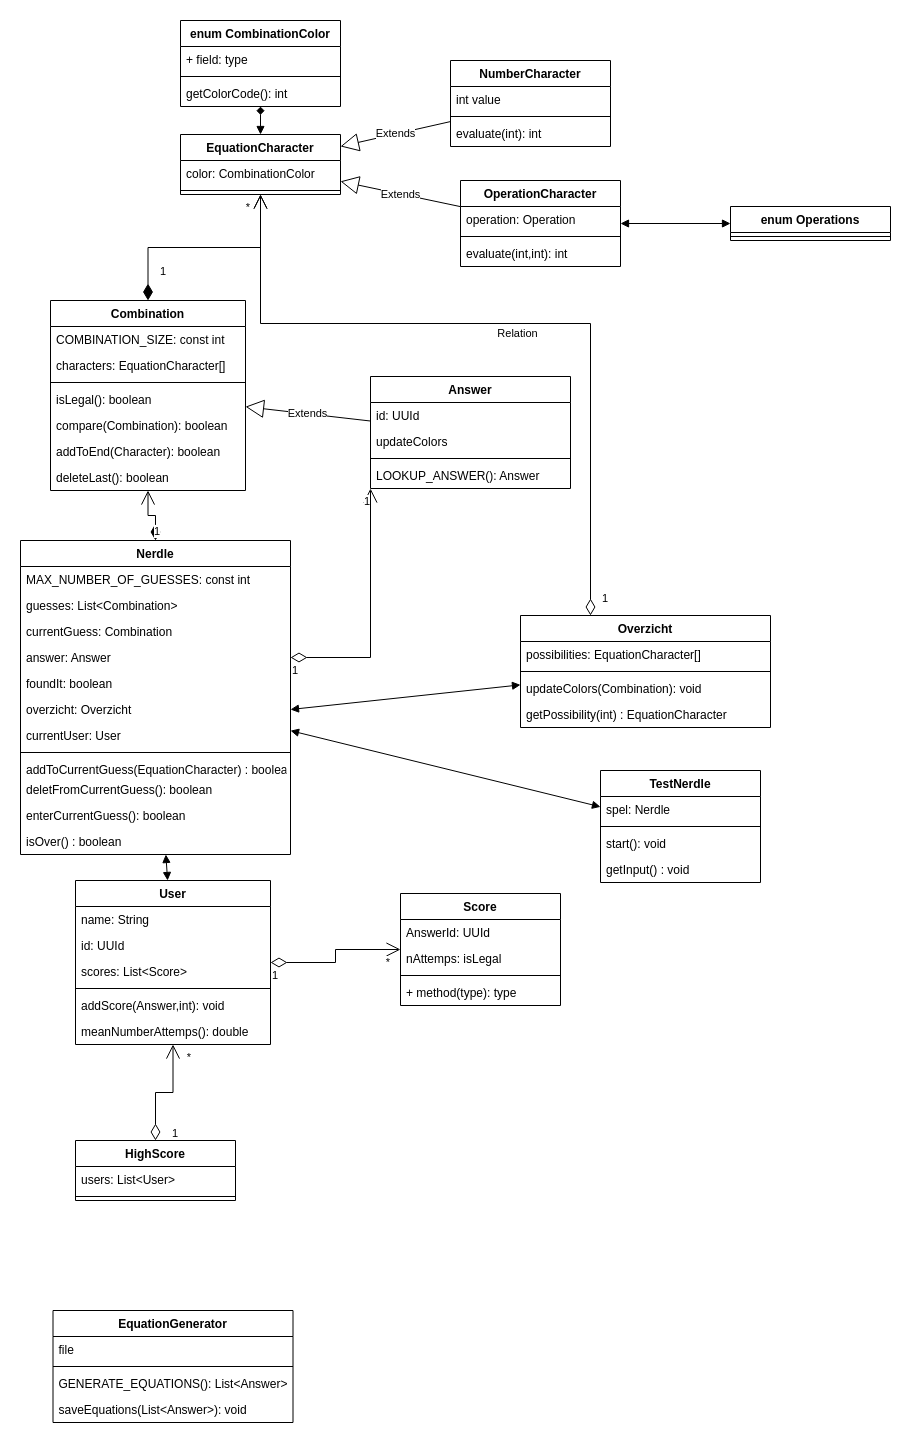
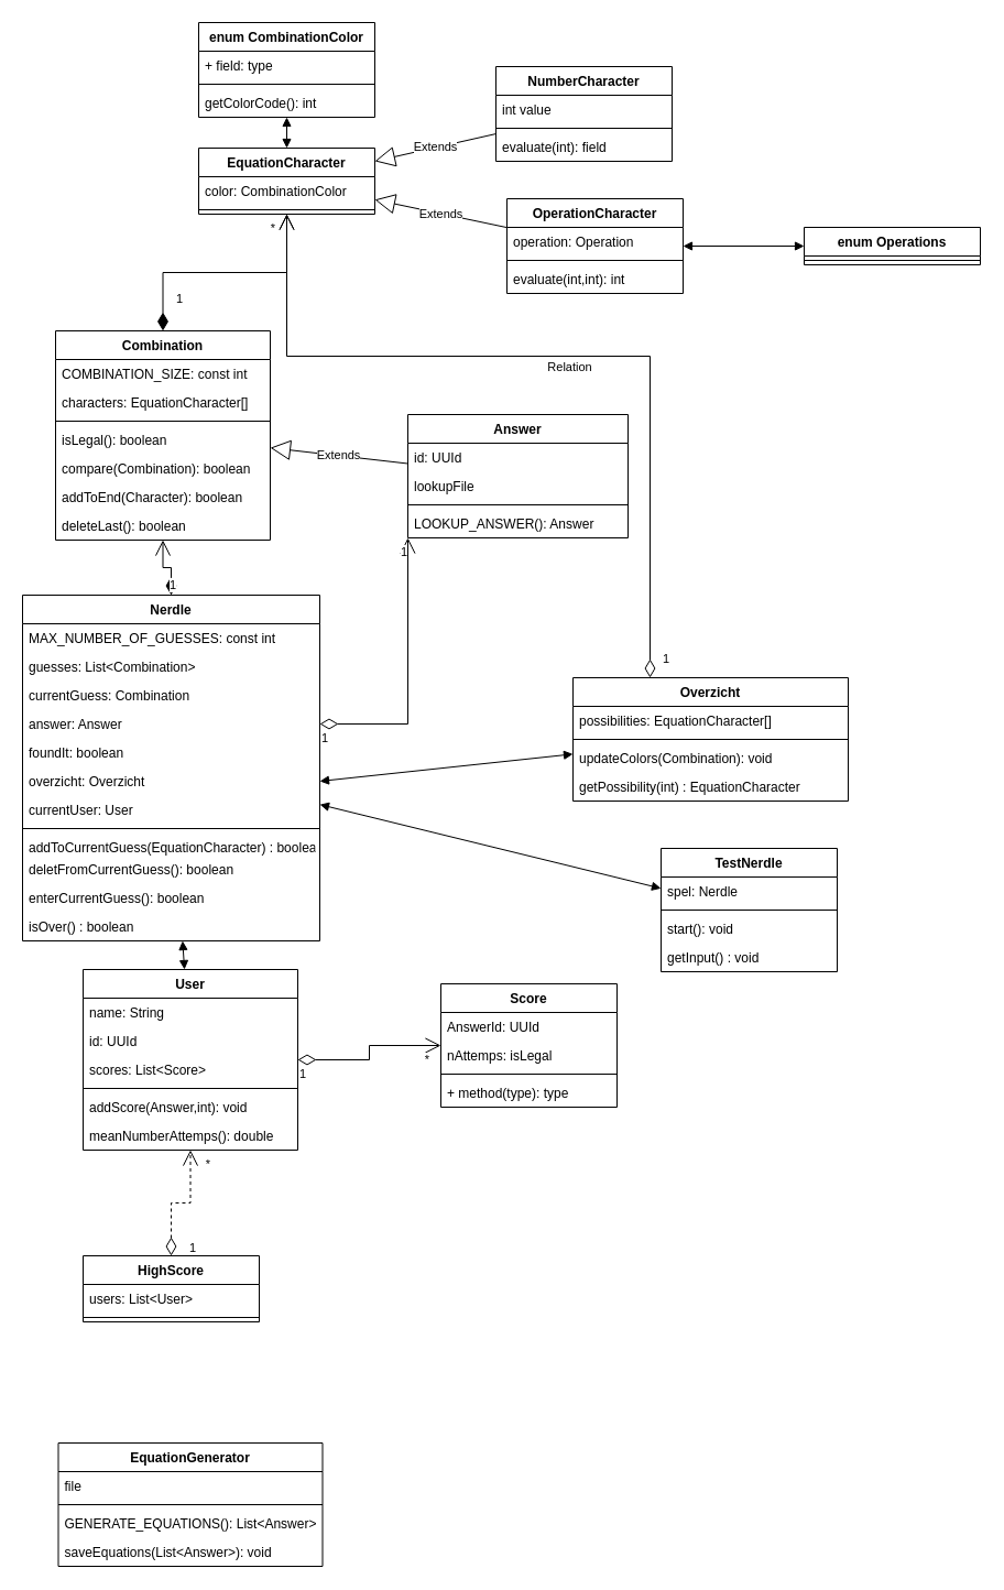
- <mxCell id="35" value="" style="endArrow=diamond;startArrow=block;endFill=1;startFill=1;html=1;rounded=0;" parent="1" source="24" target="30" edge="1"><mxGeometry width="160" relative="1" as="geometry"><mxPoint x="310" y="130" as="sourcePoint" /><mxPoint x="470" y="130" as="targetPoint" /></mxGeometry></mxCell>
+ <mxCell id="35" value="" style="endArrow=block;startArrow=block;endFill=1;startFill=1;html=1;rounded=0;" parent="1" source="24" target="30" edge="1"><mxGeometry width="160" relative="1" as="geometry"><mxPoint x="310" y="130" as="sourcePoint" /><mxPoint x="470" y="130" as="targetPoint" /></mxGeometry></mxCell>
- <mxCell id="90" value="evaluate(int): int" style="text;strokeColor=none;fillColor=none;align=left;verticalAlign=top;spacingLeft=4;spacingRight=4;overflow=hidden;rotatable=0;points=[[0,0.5],[1,0.5]];portConstraint=eastwest;" parent="87" vertex="1"><mxGeometry y="60" width="160" height="26" as="geometry" /></mxCell>
+ <mxCell id="90" value="evaluate(int): field" style="text;strokeColor=none;fillColor=none;align=left;verticalAlign=top;spacingLeft=4;spacingRight=4;overflow=hidden;rotatable=0;points=[[0,0.5],[1,0.5]];portConstraint=eastwest;" parent="87" vertex="1"><mxGeometry y="60" width="160" height="26" as="geometry" /></mxCell>
- <mxCell id="60" value="updateColors" style="text;strokeColor=none;fillColor=none;align=left;verticalAlign=top;spacingLeft=4;spacingRight=4;overflow=hidden;rotatable=0;points=[[0,0.5],[1,0.5]];portConstraint=eastwest;" parent="58" vertex="1"><mxGeometry y="52" width="200" height="26" as="geometry" /></mxCell>
+ <mxCell id="60" value="lookupFile" style="text;strokeColor=none;fillColor=none;align=left;verticalAlign=top;spacingLeft=4;spacingRight=4;overflow=hidden;rotatable=0;points=[[0,0.5],[1,0.5]];portConstraint=eastwest;" parent="58" vertex="1"><mxGeometry y="52" width="200" height="26" as="geometry" /></mxCell>
- <mxCell id="73" value="" style="endArrow=open;html=1;endSize=12;startArrow=diamondThin;startSize=14;startFill=0;edgeStyle=orthogonalEdgeStyle;rounded=0;" parent="1" source="70" target="45" edge="1"><mxGeometry x="0.189" y="-47" relative="1" as="geometry"><mxPoint x="157.5" y="1150" as="sourcePoint" /><mxPoint x="317.5" y="1150" as="targetPoint" /><mxPoint x="1" as="offset" /></mxGeometry></mxCell>
+ <mxCell id="73" value="" style="endArrow=open;html=1;endSize=12;startArrow=diamondThin;startSize=14;startFill=0;edgeStyle=orthogonalEdgeStyle;rounded=0;dashed=1;" parent="1" source="70" target="45" edge="1"><mxGeometry x="0.189" y="-47" relative="1" as="geometry"><mxPoint x="157.5" y="1150" as="sourcePoint" /><mxPoint x="317.5" y="1150" as="targetPoint" /><mxPoint x="1" as="offset" /></mxGeometry></mxCell>
